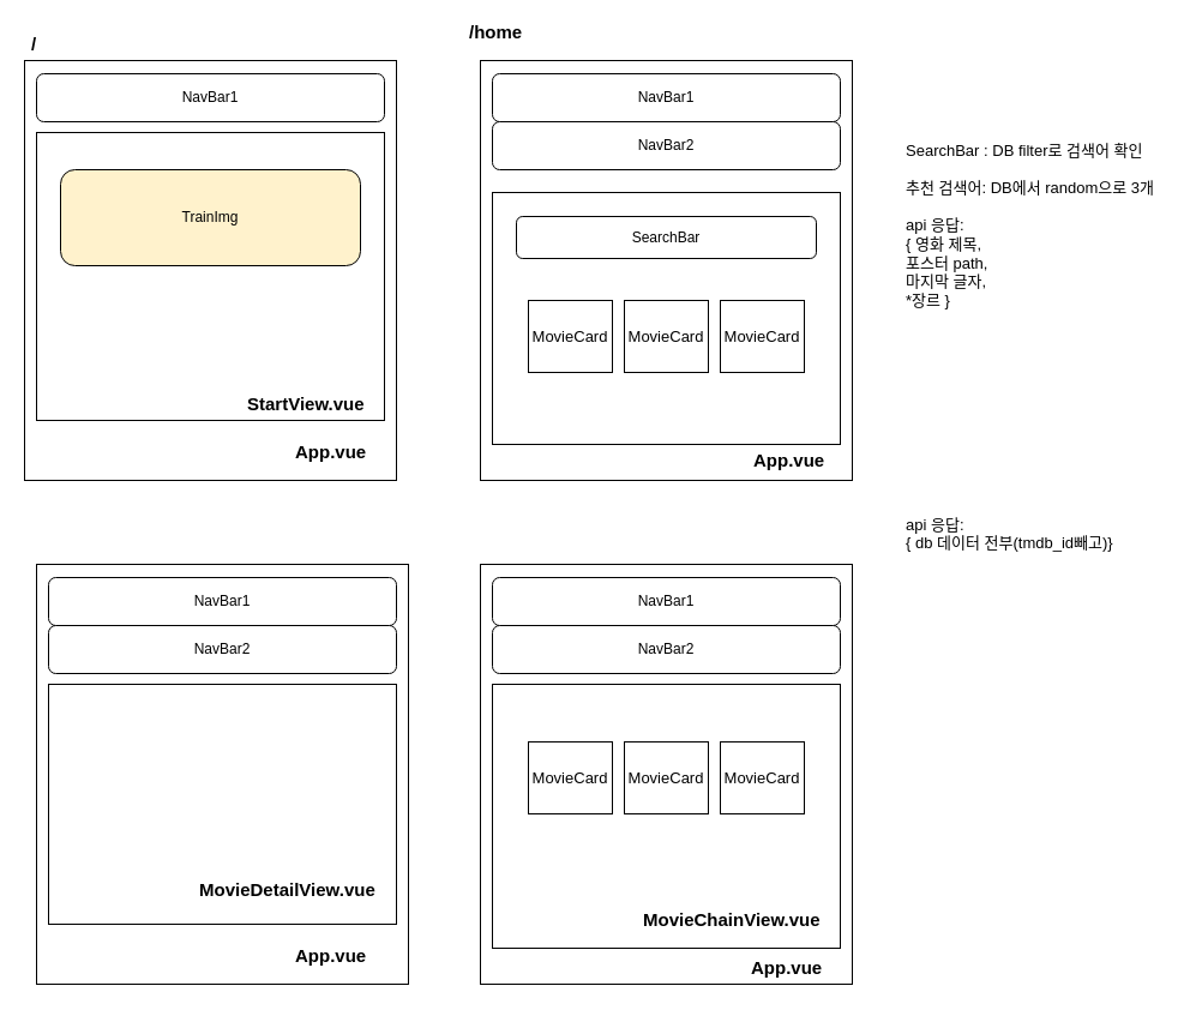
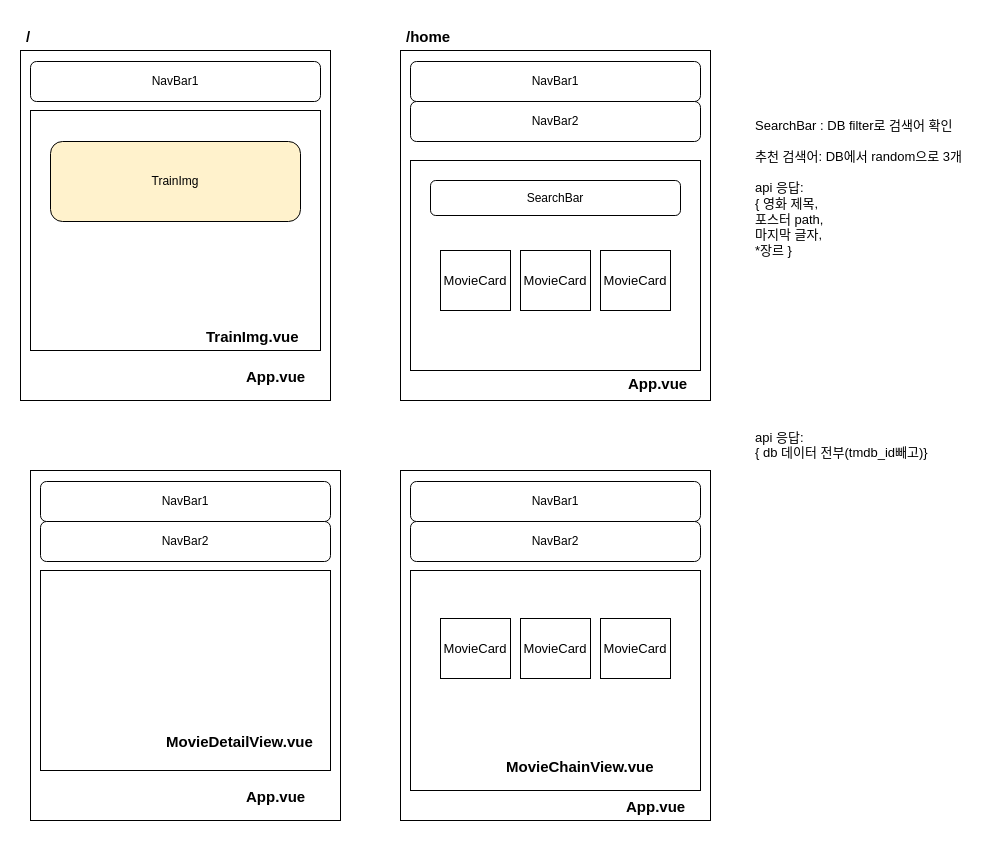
- <mxCell id="12" value="/home" style="text;strokeColor=none;fillColor=none;align=left;verticalAlign=middle;spacingLeft=4;spacingRight=4;overflow=hidden;points=[[0,0.5],[1,0.5]];portConstraint=eastwest;rotatable=0;fontStyle=1;fontSize=15;" vertex="1" parent="1"><mxGeometry x="385" y="10" width="110" height="30" as="geometry" /></mxCell>
+ <mxCell id="12" value="/home" style="text;strokeColor=none;fillColor=none;align=left;verticalAlign=middle;spacingLeft=4;spacingRight=4;overflow=hidden;points=[[0,0.5],[1,0.5]];portConstraint=eastwest;rotatable=0;fontStyle=1;fontSize=15;" vertex="1" parent="1"><mxGeometry x="400" y="20" width="110" height="30" as="geometry" /></mxCell>
- <mxCell id="7" value="StartView.vue" style="text;strokeColor=none;fillColor=none;align=left;verticalAlign=middle;spacingLeft=4;spacingRight=4;overflow=hidden;points=[[0,0.5],[1,0.5]];portConstraint=eastwest;rotatable=0;fontStyle=1;fontSize=15;" vertex="1" parent="1"><mxGeometry x="200" y="320" width="110" height="30" as="geometry" /></mxCell>
+ <mxCell id="7" value="TrainImg.vue" style="text;strokeColor=none;fillColor=none;align=left;verticalAlign=middle;spacingLeft=4;spacingRight=4;overflow=hidden;points=[[0,0.5],[1,0.5]];portConstraint=eastwest;rotatable=0;fontStyle=1;fontSize=15;" vertex="1" parent="1"><mxGeometry x="200" y="320" width="110" height="30" as="geometry" /></mxCell>
- <mxCell id="22" value="MovieChainView.vue" style="text;strokeColor=none;fillColor=none;align=left;verticalAlign=middle;spacingLeft=4;spacingRight=4;overflow=hidden;points=[[0,0.5],[1,0.5]];portConstraint=eastwest;rotatable=0;fontStyle=1;fontSize=15;" vertex="1" parent="1"><mxGeometry x="530" y="750" width="160" height="30" as="geometry" /></mxCell>
+ <mxCell id="22" value="MovieChainView.vue" style="text;strokeColor=none;fillColor=none;align=left;verticalAlign=middle;spacingLeft=4;spacingRight=4;overflow=hidden;points=[[0,0.5],[1,0.5]];portConstraint=eastwest;rotatable=0;fontStyle=1;fontSize=15;" vertex="1" parent="1"><mxGeometry x="500" y="750" width="160" height="30" as="geometry" /></mxCell>
